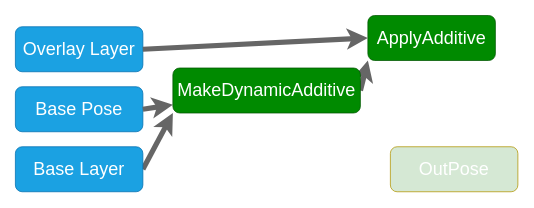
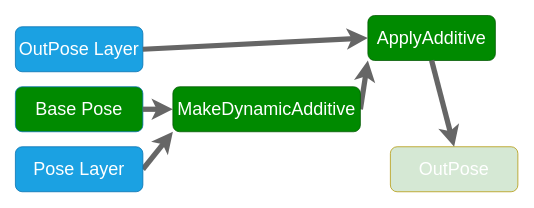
- <mxCell id="3" value="Overlay Layer" style="rounded=1;whiteSpace=wrap;html=1;fontSize=24;fillColor=#1ba1e2;fontColor=#ffffff;strokeColor=#006EAF;" parent="1" vertex="1"><mxGeometry y="35" width="170" height="60" as="geometry" x="20" /></mxCell>
+ <mxCell id="3" value="OutPose Layer" style="rounded=1;whiteSpace=wrap;html=1;fontSize=24;fillColor=#1ba1e2;fontColor=#ffffff;strokeColor=#006EAF;" parent="1" vertex="1"><mxGeometry y="35" width="170" height="60" as="geometry" x="20" /></mxCell>
- <mxCell id="12" value="MakeDynamicAdditive" style="rounded=1;whiteSpace=wrap;html=1;fontSize=24;fillColor=#008a00;fontColor=#ffffff;strokeColor=#005700;" parent="1" vertex="1"><mxGeometry x="230" y="90" width="250" height="60" as="geometry" /></mxCell>
+ <mxCell id="12" value="MakeDynamicAdditive" style="rounded=1;whiteSpace=wrap;html=1;fontSize=24;fillColor=#008a00;fontColor=#ffffff;strokeColor=#005700;" parent="1" vertex="1"><mxGeometry x="230" y="115" width="250" height="60" as="geometry" /></mxCell>
+ <mxCell id="10" style="edgeStyle=none;html=1;exitX=0.5;exitY=1;exitDx=0;exitDy=0;fillColor=#f5f5f5;strokeColor=#666666;strokeWidth=7;entryX=0.5;entryY=0;entryDx=0;entryDy=0;" parent="1" source="4" target="9" edge="1"><mxGeometry relative="1" as="geometry"><mxPoint x="520" y="155" as="sourcePoint" /><mxPoint x="560" y="105" as="targetPoint" /></mxGeometry></mxCell>
- <mxCell id="2" value="Base Pose" style="rounded=1;whiteSpace=wrap;html=1;fontSize=24;fillColor=#1ba1e2;fontColor=#ffffff;strokeColor=#006EAF;" parent="1" vertex="1"><mxGeometry y="115" width="170" height="60" as="geometry" x="20" /></mxCell>
+ <mxCell id="2" value="Base Pose" style="rounded=1;whiteSpace=wrap;html=1;fontSize=24;fillColor=#008a00;fontColor=#ffffff;strokeColor=#006EAF;" parent="1" vertex="1"><mxGeometry y="115" width="170" height="60" as="geometry" x="20" /></mxCell>
- <mxCell id="11" value="Base Layer" style="rounded=1;whiteSpace=wrap;html=1;fontSize=24;fillColor=#1ba1e2;fontColor=#ffffff;strokeColor=#006EAF;" parent="1" vertex="1"><mxGeometry y="195" width="170" height="60" as="geometry" x="20" /></mxCell>
+ <mxCell id="11" value="Pose Layer" style="rounded=1;whiteSpace=wrap;html=1;fontSize=24;fillColor=#1ba1e2;fontColor=#ffffff;strokeColor=#006EAF;" parent="1" vertex="1"><mxGeometry y="195" width="170" height="60" as="geometry" x="20" /></mxCell>
